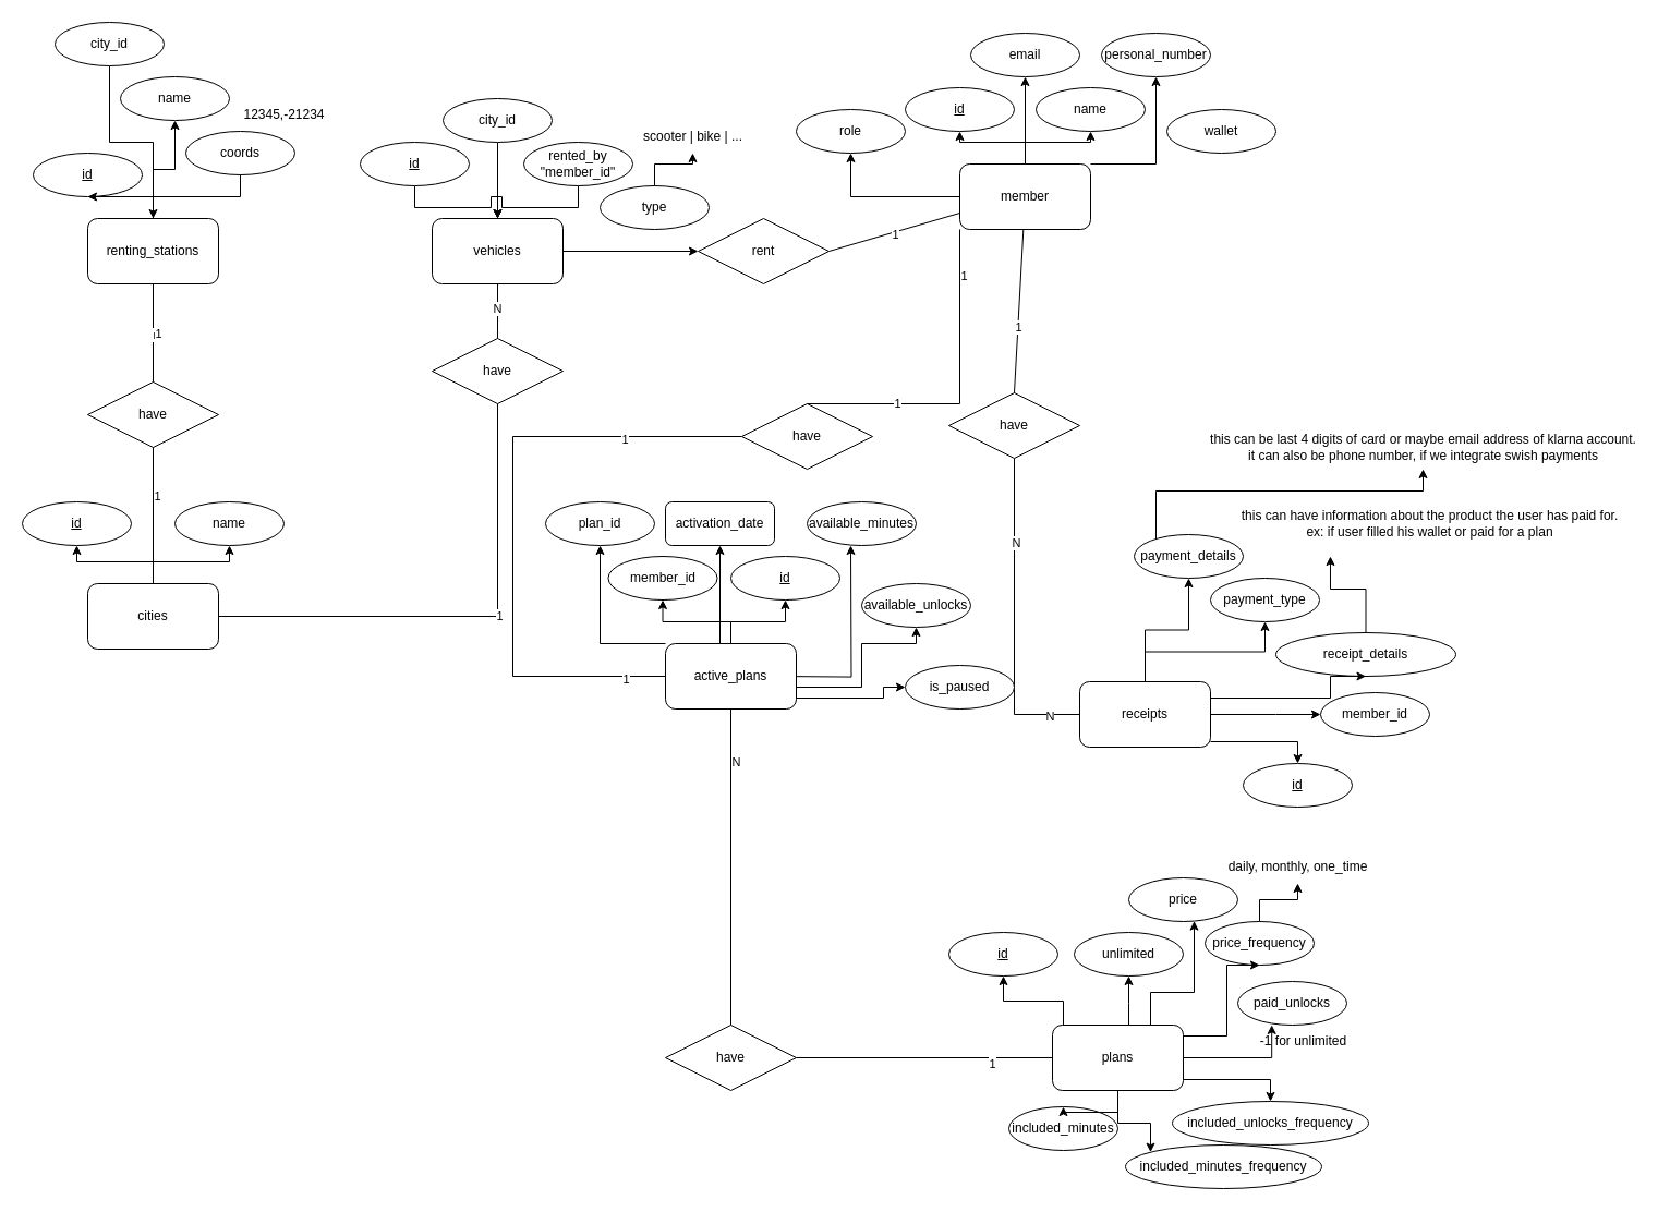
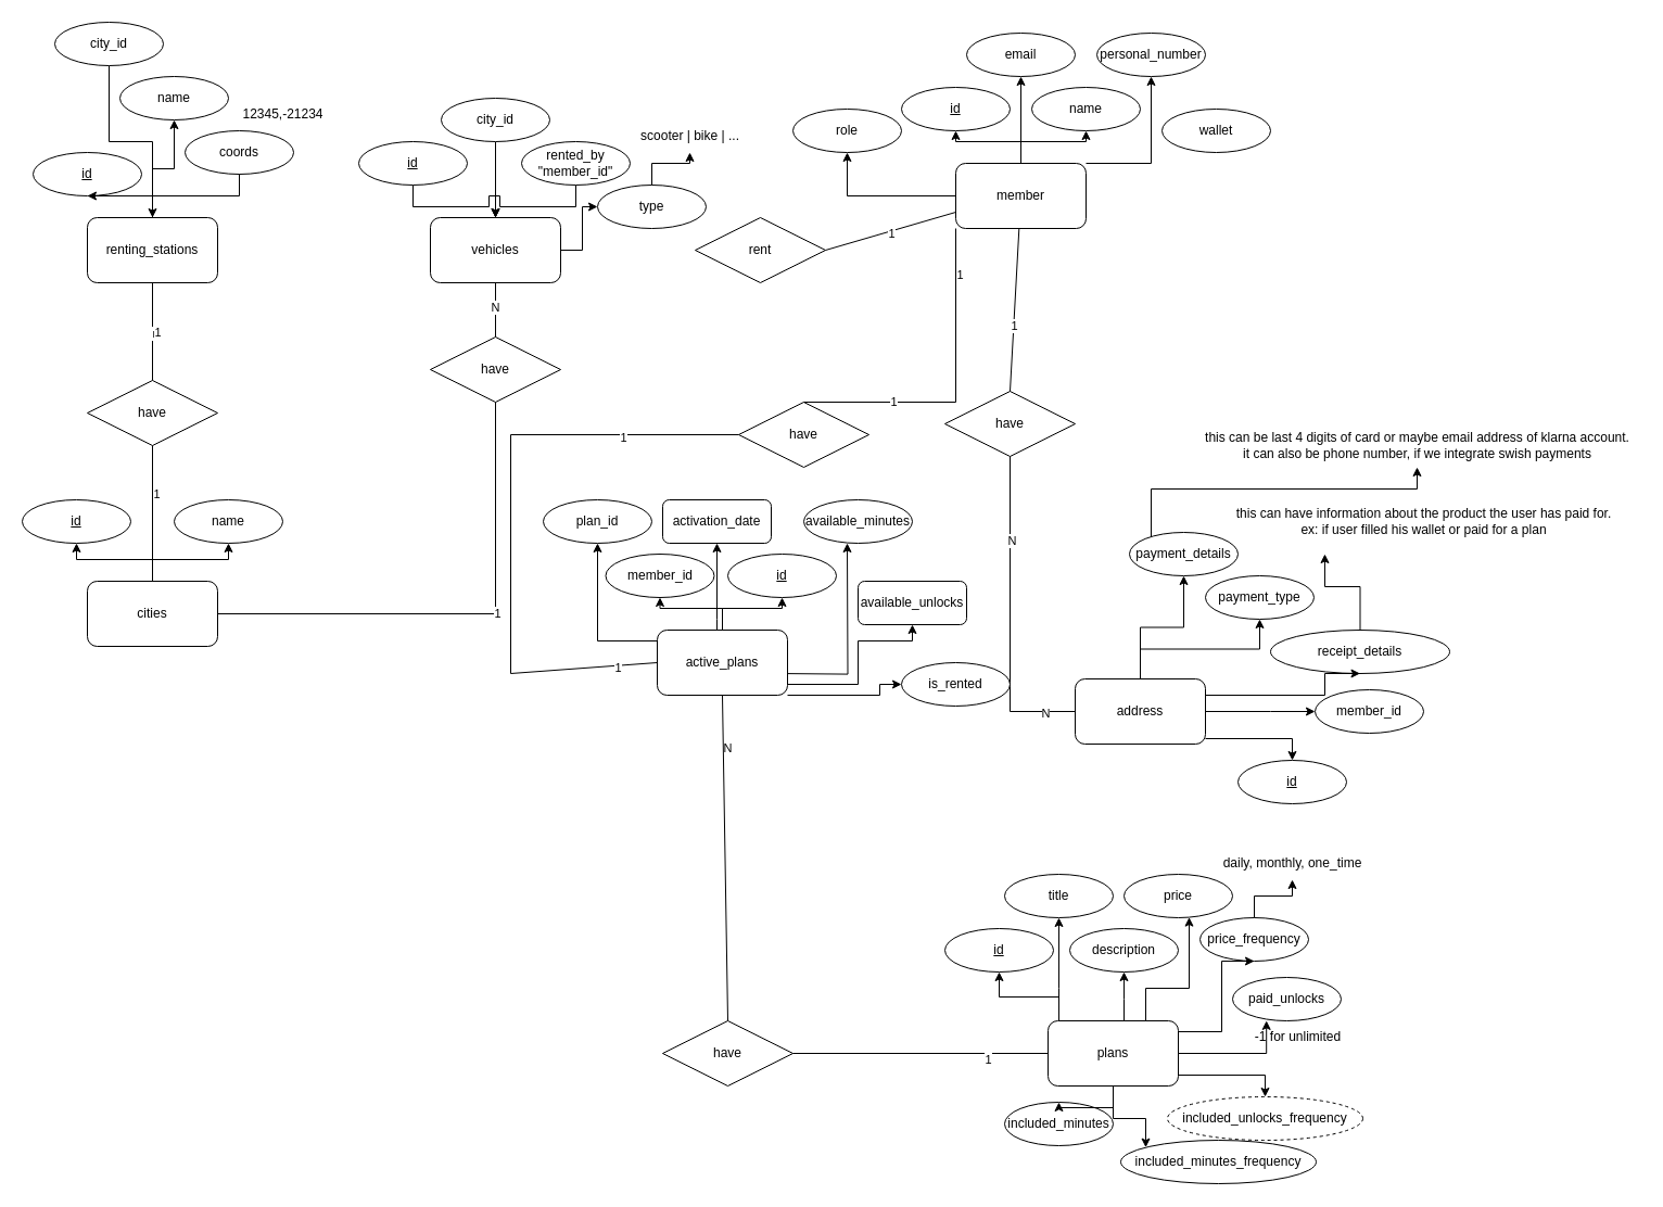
- <mxCell id="85" style="edgeStyle=orthogonalEdgeStyle;rounded=0;orthogonalLoop=1;jettySize=auto;html=1;" edge="1" parent="76" source="77" target="14"><mxGeometry relative="1" as="geometry" /></mxCell>
+ <mxCell id="85" style="edgeStyle=orthogonalEdgeStyle;rounded=0;orthogonalLoop=1;jettySize=auto;html=1;" edge="1" parent="76" source="77" target="84"><mxGeometry relative="1" as="geometry" /></mxCell>
- <mxCell id="114" value="available_unlocks" style="ellipse;whiteSpace=wrap;html=1;align=center;" vertex="1" parent="104"><mxGeometry x="290" y="75" width="100" height="40" as="geometry" /></mxCell>
+ <mxCell id="114" value="available_unlocks" style="whiteSpace=wrap;html=1;align=center;rounded=1;" vertex="1" parent="104"><mxGeometry x="290" y="75" width="100" height="40" as="geometry" /></mxCell>
- <mxCell id="107" value="active_plans" style="rounded=1;whiteSpace=wrap;html=1;" vertex="1" parent="104"><mxGeometry x="110" y="130" width="120" height="60" as="geometry" /></mxCell>
+ <mxCell id="107" value="active_plans" style="rounded=1;whiteSpace=wrap;html=1;" vertex="1" parent="104"><mxGeometry x="105" y="120" width="120" height="60" as="geometry" /></mxCell>
- <mxCell id="119" value="is_paused" style="ellipse;whiteSpace=wrap;html=1;align=center;" vertex="1" parent="104"><mxGeometry x="330" y="150" width="100" height="40" as="geometry" /></mxCell>
+ <mxCell id="119" value="is_rented" style="ellipse;whiteSpace=wrap;html=1;align=center;" vertex="1" parent="104"><mxGeometry x="330" y="150" width="100" height="40" as="geometry" /></mxCell>
- <mxCell id="47" value="&lt;span style=&quot;&quot;&gt;receipts&lt;/span&gt;" style="rounded=1;whiteSpace=wrap;html=1;" vertex="1" parent="46"><mxGeometry y="235" width="120" height="60" as="geometry" /></mxCell>
+ <mxCell id="47" value="&lt;span style=&quot;&quot;&gt;address&lt;/span&gt;" style="rounded=1;whiteSpace=wrap;html=1;" vertex="1" parent="46"><mxGeometry y="235" width="120" height="60" as="geometry" /></mxCell>
+ <mxCell id="27" value="title" style="ellipse;whiteSpace=wrap;html=1;align=center;" vertex="1" parent="23"><mxGeometry x="55" y="25" width="100" height="40" as="geometry" /></mxCell>
- <mxCell id="29" value="unlimited" style="ellipse;whiteSpace=wrap;html=1;align=center;" vertex="1" parent="23"><mxGeometry x="115" y="75" width="100" height="40" as="geometry" /></mxCell>
+ <mxCell id="29" value="description" style="ellipse;whiteSpace=wrap;html=1;align=center;" vertex="1" parent="23"><mxGeometry x="115" y="75" width="100" height="40" as="geometry" /></mxCell>
+ <mxCell id="28" style="edgeStyle=orthogonalEdgeStyle;rounded=0;orthogonalLoop=1;jettySize=auto;html=1;entryX=0.5;entryY=1;entryDx=0;entryDy=0;" edge="1" parent="23" source="24" target="27"><mxGeometry relative="1" as="geometry"><Array as="points"><mxPoint x="105" y="130" /><mxPoint x="105" y="130" /></Array></mxGeometry></mxCell>
- <mxCell id="40" value="included_unlocks_frequency" style="ellipse;whiteSpace=wrap;html=1;align=center;" vertex="1" parent="23"><mxGeometry x="205" y="230" width="180" height="40" as="geometry" /></mxCell>
+ <mxCell id="40" value="included_unlocks_frequency" style="ellipse;whiteSpace=wrap;html=1;align=center;dashed=1;" vertex="1" parent="23"><mxGeometry x="205" y="230" width="180" height="40" as="geometry" /></mxCell>
